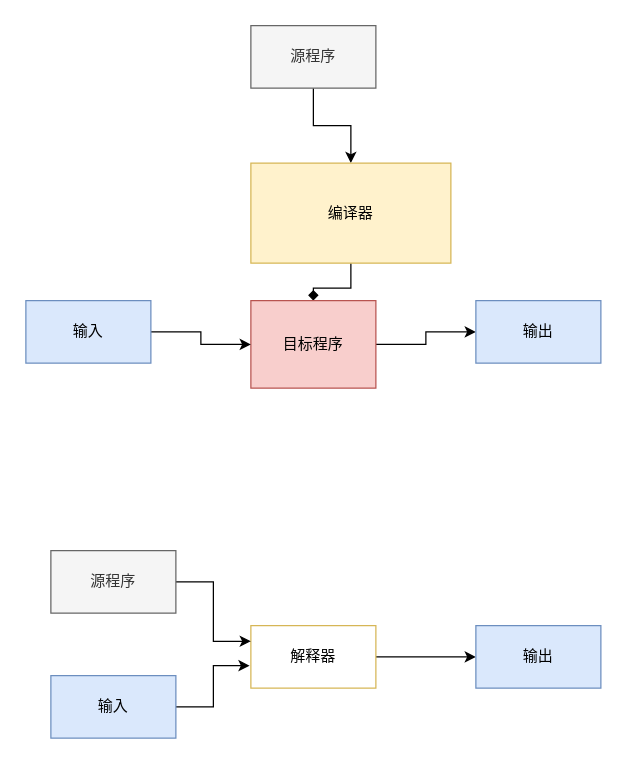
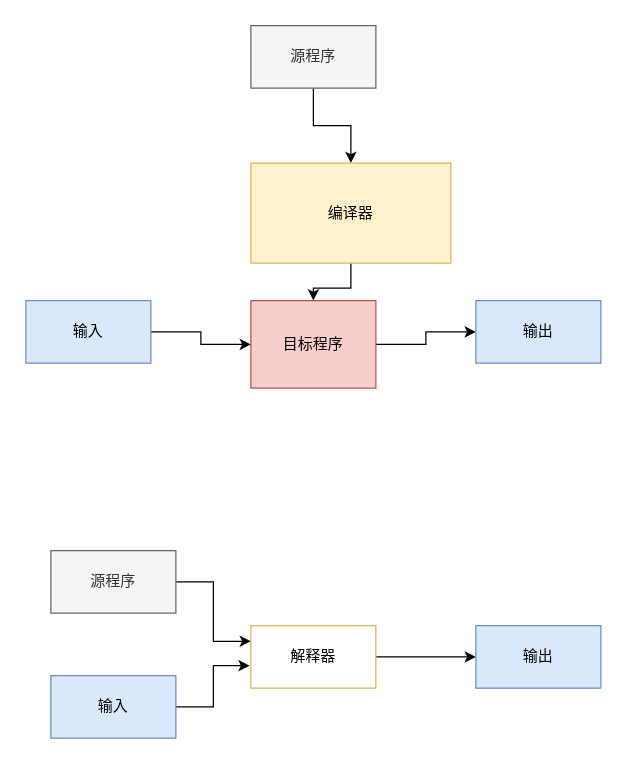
- <mxCell id="4" value="" style="edgeStyle=orthogonalEdgeStyle;rounded=0;orthogonalLoop=1;jettySize=auto;html=1;endArrow=diamond;" edge="1" parent="1" source="5" target="7"><mxGeometry relative="1" as="geometry" /></mxCell>
+ <mxCell id="4" value="" style="edgeStyle=orthogonalEdgeStyle;rounded=0;orthogonalLoop=1;jettySize=auto;html=1;" edge="1" parent="1" source="5" target="7"><mxGeometry relative="1" as="geometry" /></mxCell>
